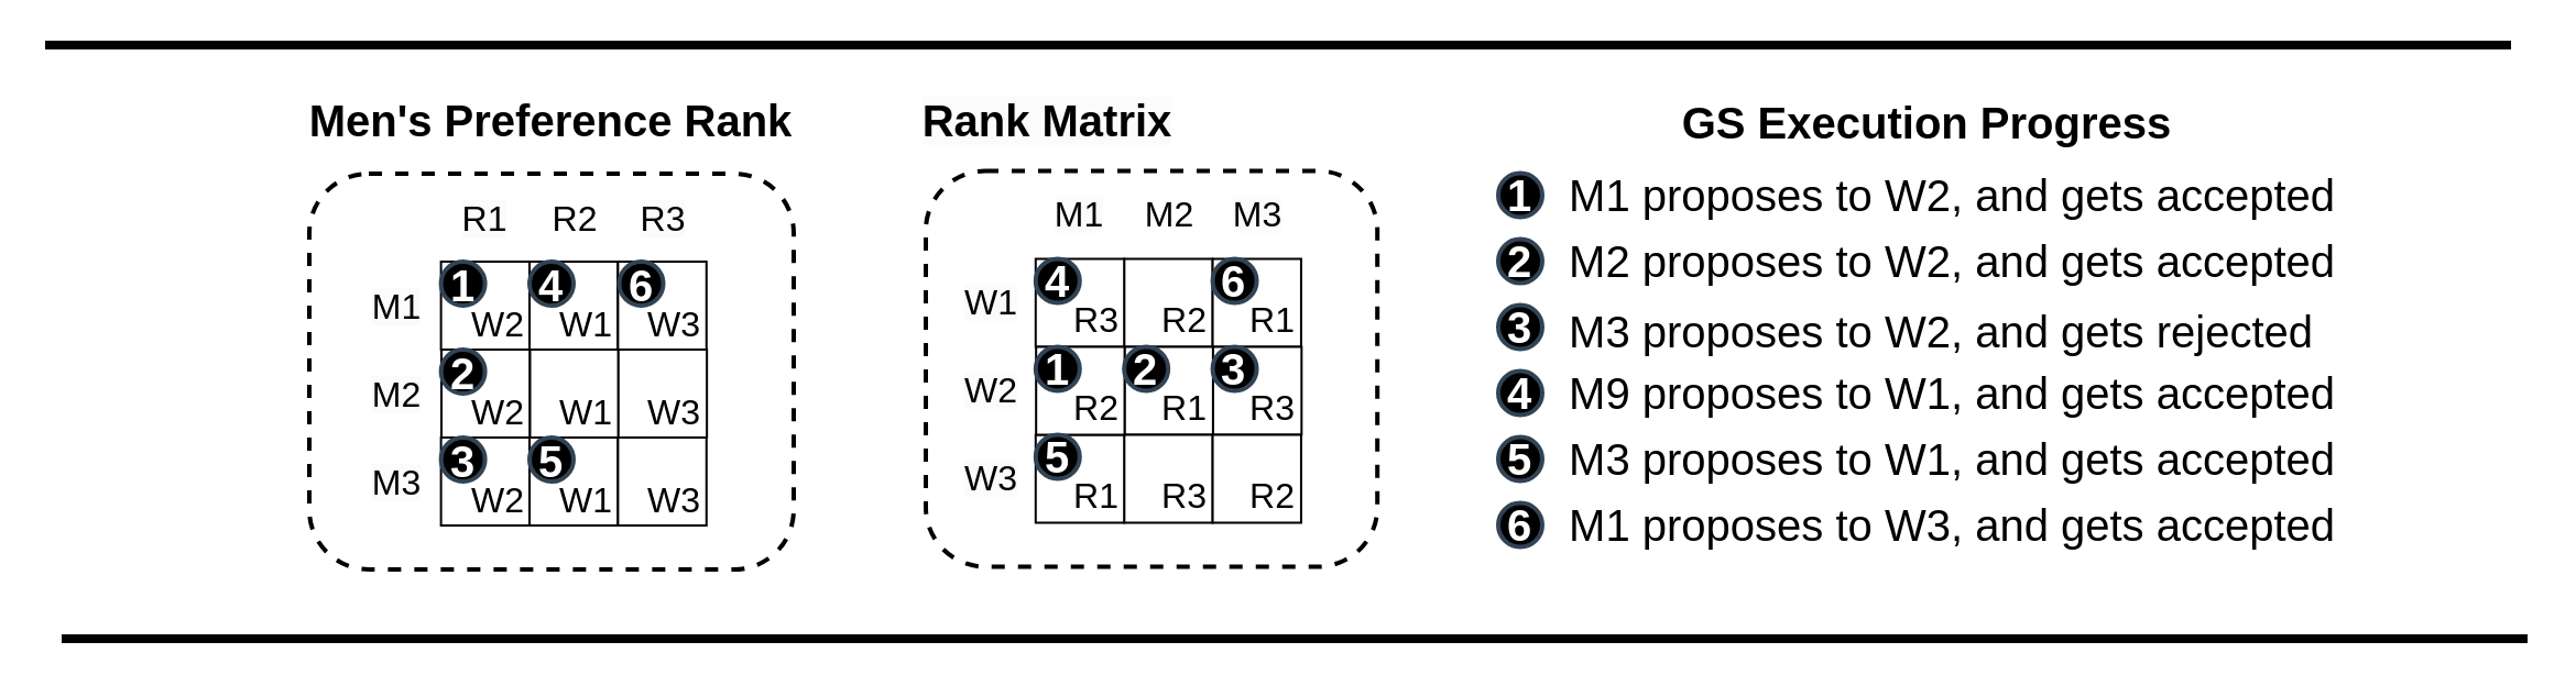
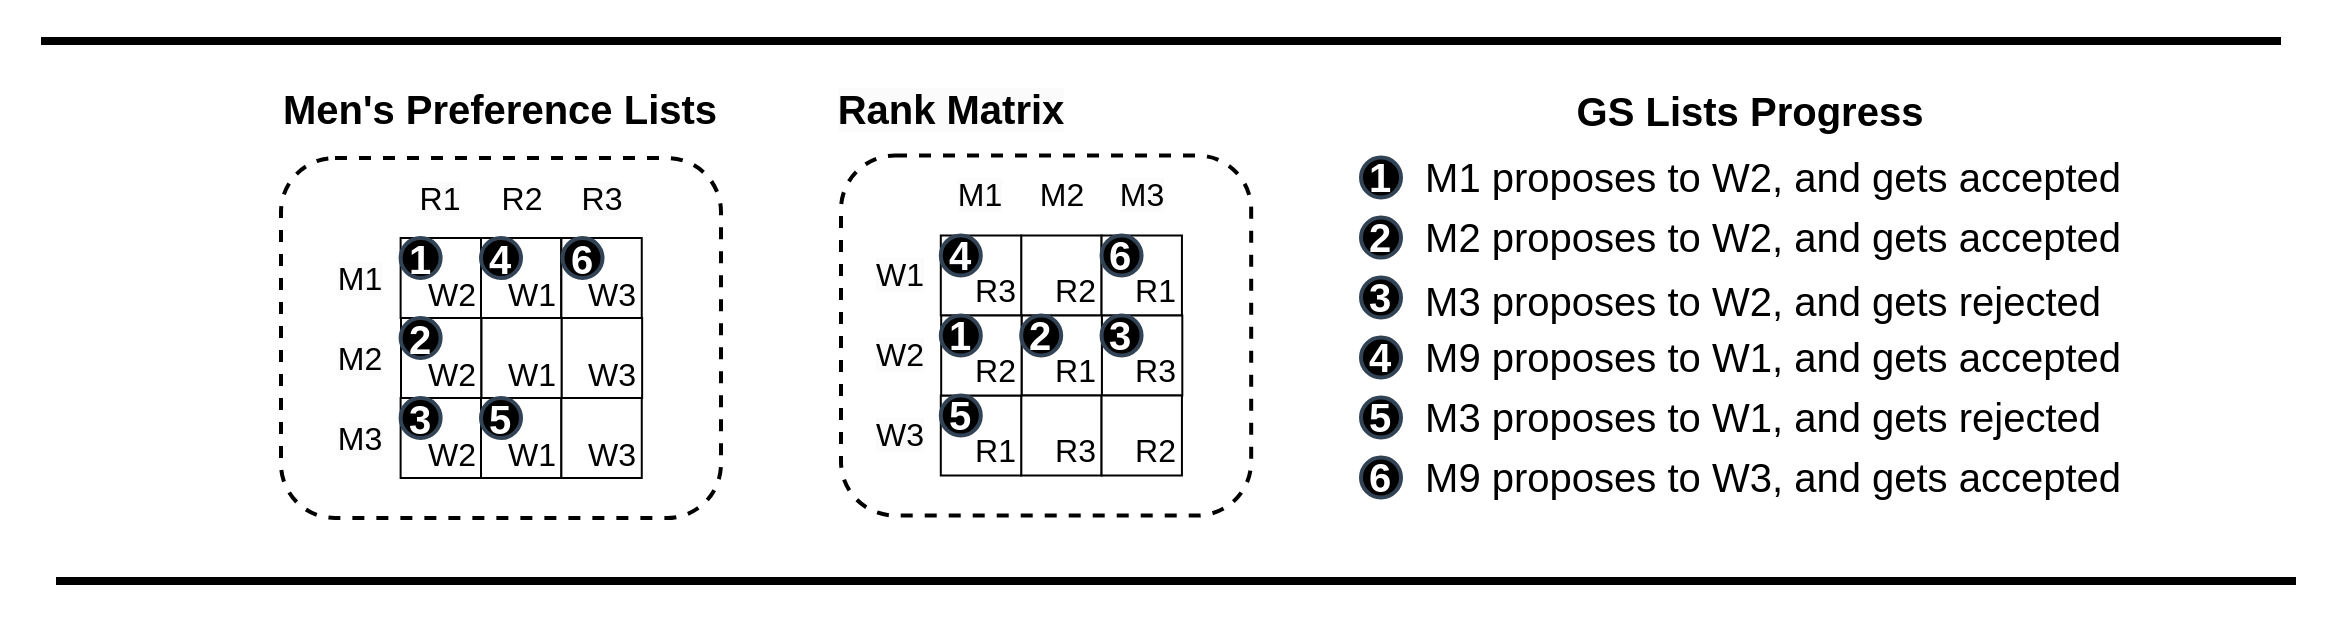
- <mxCell id="24" value="&lt;span style=&quot;font-size: 20px; text-wrap: nowrap;&quot;&gt;&lt;span style=&quot;font-size: 20px;&quot;&gt;Men's Preference Rank&lt;/span&gt;&lt;/span&gt;" style="text;whiteSpace=wrap;html=1;align=center;strokeColor=none;verticalAlign=middle;strokeWidth=0;fontSize=20;fontStyle=1" vertex="1" parent="1"><mxGeometry x="149.96" y="44" width="200.09" height="20" as="geometry" /></mxCell>
+ <mxCell id="24" value="&lt;span style=&quot;font-size: 20px; text-wrap: nowrap;&quot;&gt;&lt;span style=&quot;font-size: 20px;&quot;&gt;Men's Preference Lists&lt;/span&gt;&lt;/span&gt;" style="text;whiteSpace=wrap;html=1;align=center;strokeColor=none;verticalAlign=middle;strokeWidth=0;fontSize=20;fontStyle=1" vertex="1" parent="1"><mxGeometry x="149.96" y="44" width="200.09" height="20" as="geometry" /></mxCell>
- <mxCell id="16" value="&lt;h1 style=&quot;font-size: 20px;&quot;&gt;&lt;span style=&quot;font-size: 20px;&quot;&gt;GS Execution Progress&lt;/span&gt;&lt;/h1&gt;" style="text;strokeColor=none;align=center;fillColor=none;html=1;verticalAlign=middle;whiteSpace=wrap;rounded=0;fontFamily=Helvetica;fontSize=20;fontColor=default;fontStyle=1" vertex="1" parent="1"><mxGeometry x="760" y="40" width="230" height="30" as="geometry" /></mxCell>
+ <mxCell id="16" value="&lt;h1 style=&quot;font-size: 20px;&quot;&gt;&lt;span style=&quot;font-size: 20px;&quot;&gt;GS Lists Progress&lt;/span&gt;&lt;/h1&gt;" style="text;strokeColor=none;align=center;fillColor=none;html=1;verticalAlign=middle;whiteSpace=wrap;rounded=0;fontFamily=Helvetica;fontSize=20;fontColor=default;fontStyle=1" vertex="1" parent="1"><mxGeometry x="760" y="40" width="230" height="30" as="geometry" /></mxCell>
- <mxCell id="14" value="&lt;h1 style=&quot;font-size: 20px;&quot;&gt;&lt;span style=&quot;font-size: 20px; font-weight: 400;&quot;&gt;&amp;nbsp;M3 proposes to W1, and gets accepted&lt;/span&gt;&lt;/h1&gt;" style="text;strokeColor=none;align=left;fillColor=none;html=1;verticalAlign=middle;whiteSpace=wrap;rounded=0;fontFamily=Helvetica;fontSize=20;fontColor=default;" vertex="1" parent="1"><mxGeometry x="705" y="193.25" width="365" height="30" as="geometry" /></mxCell>
+ <mxCell id="14" value="&lt;h1 style=&quot;font-size: 20px;&quot;&gt;&lt;span style=&quot;font-size: 20px; font-weight: 400;&quot;&gt;&amp;nbsp;M3 proposes to W1, and gets rejected&lt;/span&gt;&lt;/h1&gt;" style="text;strokeColor=none;align=left;fillColor=none;html=1;verticalAlign=middle;whiteSpace=wrap;rounded=0;fontFamily=Helvetica;fontSize=20;fontColor=default;" vertex="1" parent="1"><mxGeometry x="705" y="193.25" width="365" height="30" as="geometry" /></mxCell>
- <mxCell id="15" value="&lt;h1 style=&quot;font-size: 20px;&quot;&gt;&lt;span style=&quot;font-size: 20px; font-weight: 400;&quot;&gt;&amp;nbsp;M1 proposes to W3, and gets accepted&lt;/span&gt;&lt;/h1&gt;" style="text;strokeColor=none;align=left;fillColor=none;html=1;verticalAlign=middle;whiteSpace=wrap;rounded=0;fontFamily=Helvetica;fontSize=20;fontColor=default;" vertex="1" parent="1"><mxGeometry x="705" y="223.25" width="365" height="30" as="geometry" /></mxCell>
+ <mxCell id="15" value="&lt;h1 style=&quot;font-size: 20px;&quot;&gt;&lt;span style=&quot;font-size: 20px; font-weight: 400;&quot;&gt;&amp;nbsp;M9 proposes to W3, and gets accepted&lt;/span&gt;&lt;/h1&gt;" style="text;strokeColor=none;align=left;fillColor=none;html=1;verticalAlign=middle;whiteSpace=wrap;rounded=0;fontFamily=Helvetica;fontSize=20;fontColor=default;" vertex="1" parent="1"><mxGeometry x="705" y="223.25" width="365" height="30" as="geometry" /></mxCell>
